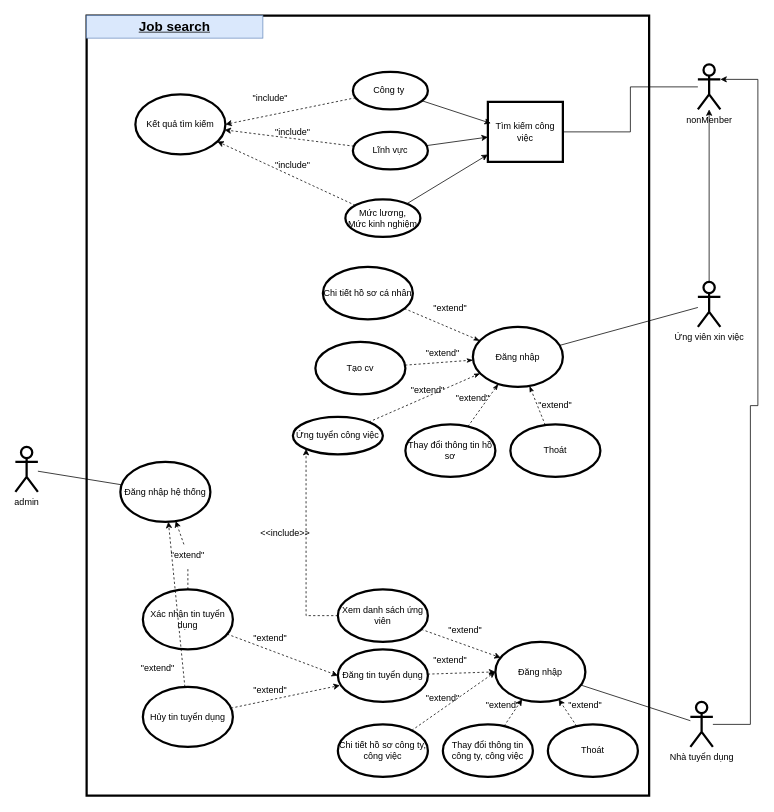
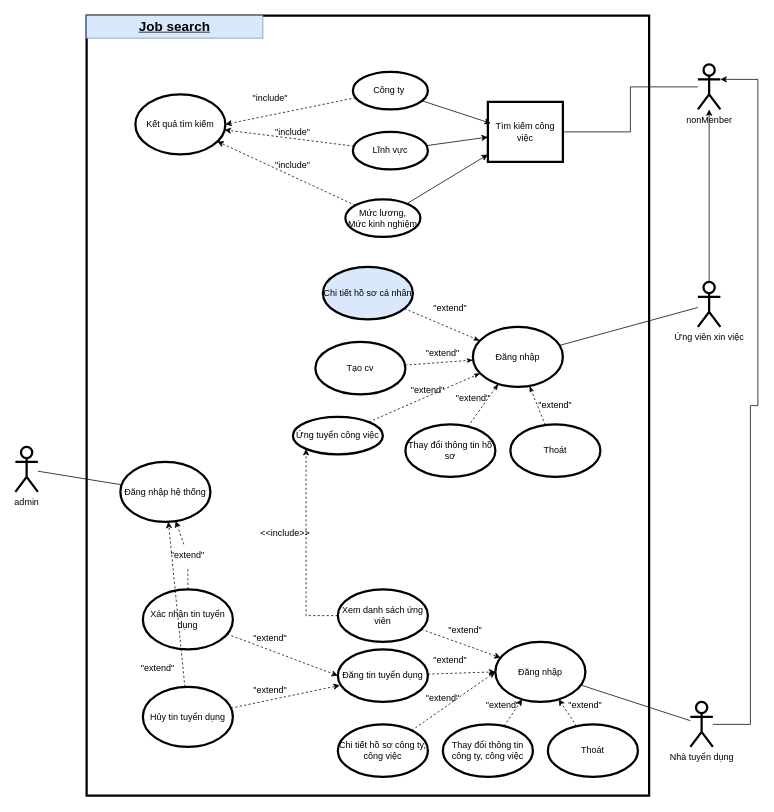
- <mxCell id="25" value="Chi tiết hồ sơ cá nhân" style="ellipse;whiteSpace=wrap;html=1;strokeWidth=3;" parent="1" vertex="1"><mxGeometry x="430" y="355" width="120" height="70" as="geometry" /></mxCell>
+ <mxCell id="25" value="Chi tiết hồ sơ cá nhân" style="ellipse;whiteSpace=wrap;html=1;strokeWidth=3;fillColor=#dae8fc;" parent="1" vertex="1"><mxGeometry x="430" y="355" width="120" height="70" as="geometry" /></mxCell>
